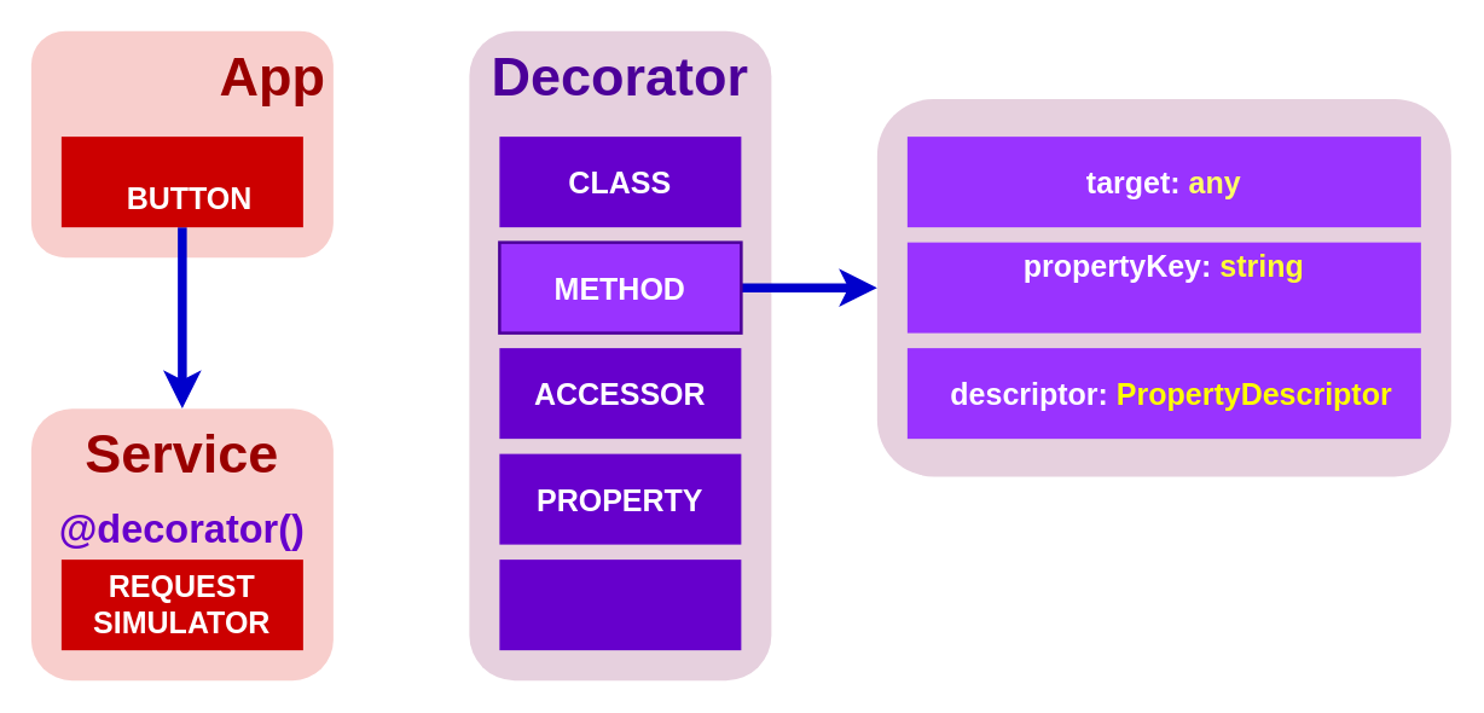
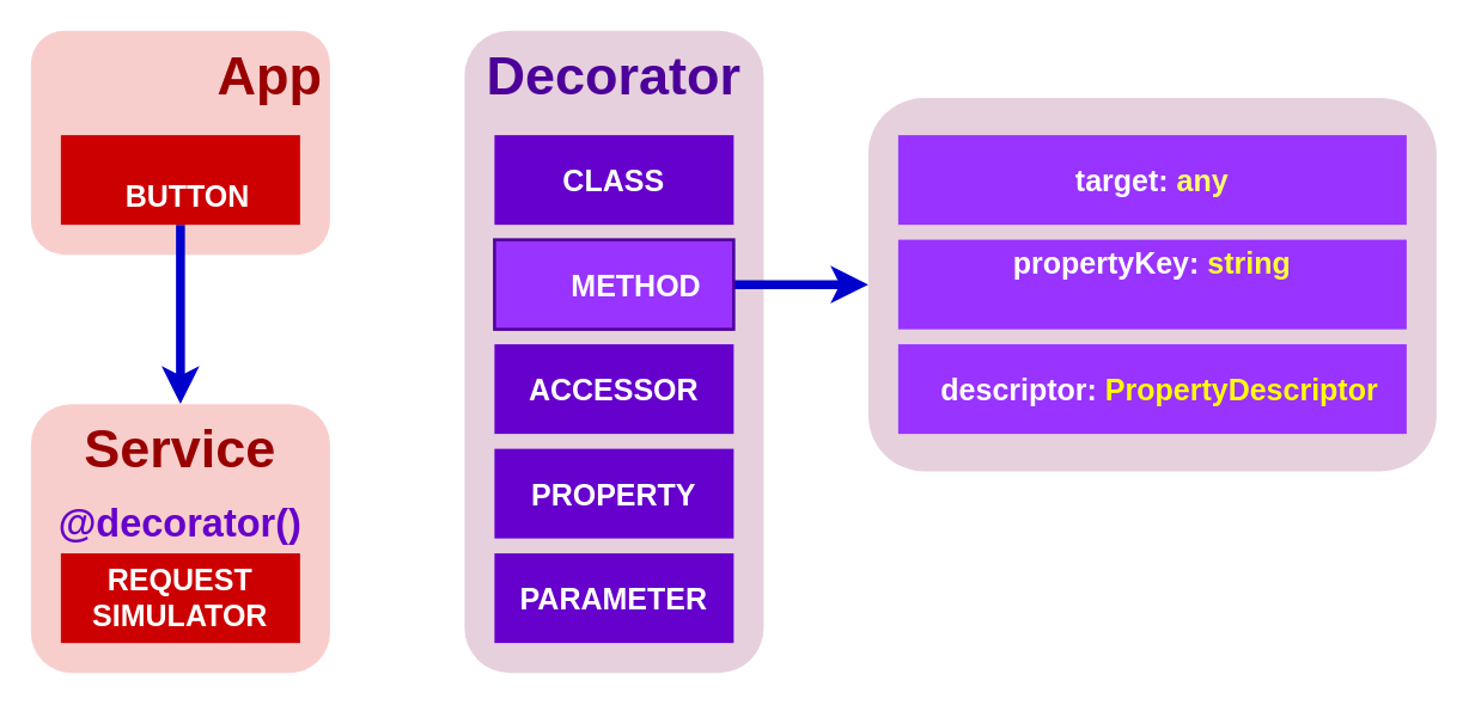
- <mxCell id="18" value="&lt;font style=&quot;font-size: 20px&quot; color=&quot;#ffffff&quot;&gt;&lt;b&gt;METHOD&lt;/b&gt;&lt;/font&gt;" style="text;html=1;strokeColor=none;fillColor=none;align=center;verticalAlign=middle;whiteSpace=wrap;rounded=0;" vertex="1" parent="1"><mxGeometry x="350" y="180" width="120" height="20" as="geometry" /></mxCell>
+ <mxCell id="18" value="&lt;font style=&quot;font-size: 20px&quot; color=&quot;#ffffff&quot;&gt;&lt;b&gt;METHOD&lt;/b&gt;&lt;/font&gt;" style="text;html=1;strokeColor=none;fillColor=none;align=center;verticalAlign=middle;whiteSpace=wrap;rounded=0;" vertex="1" parent="1"><mxGeometry x="365" y="180" width="120" height="20" as="geometry" /></mxCell>
+ <mxCell id="24" value="&lt;font style=&quot;font-size: 20px&quot; color=&quot;#ffffff&quot;&gt;&lt;b&gt;PARAMETER&lt;/b&gt;&lt;/font&gt;" style="text;html=1;strokeColor=none;fillColor=none;align=center;verticalAlign=middle;whiteSpace=wrap;rounded=0;" vertex="1" parent="1"><mxGeometry x="350" y="390" width="120" height="20" as="geometry" /></mxCell>
